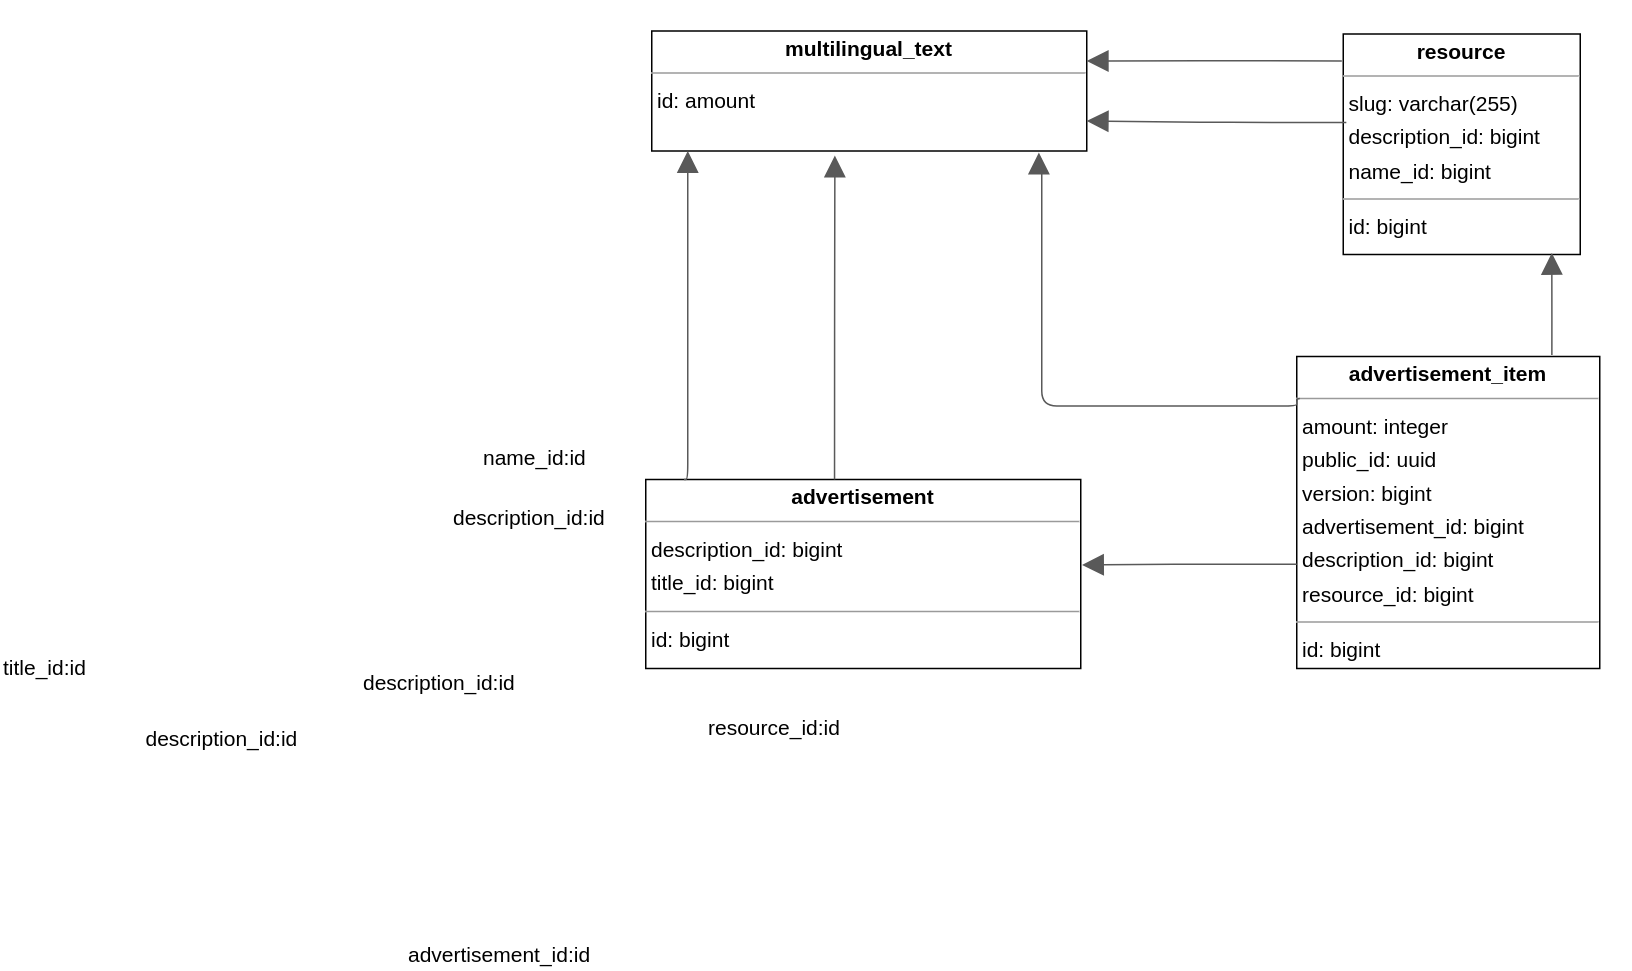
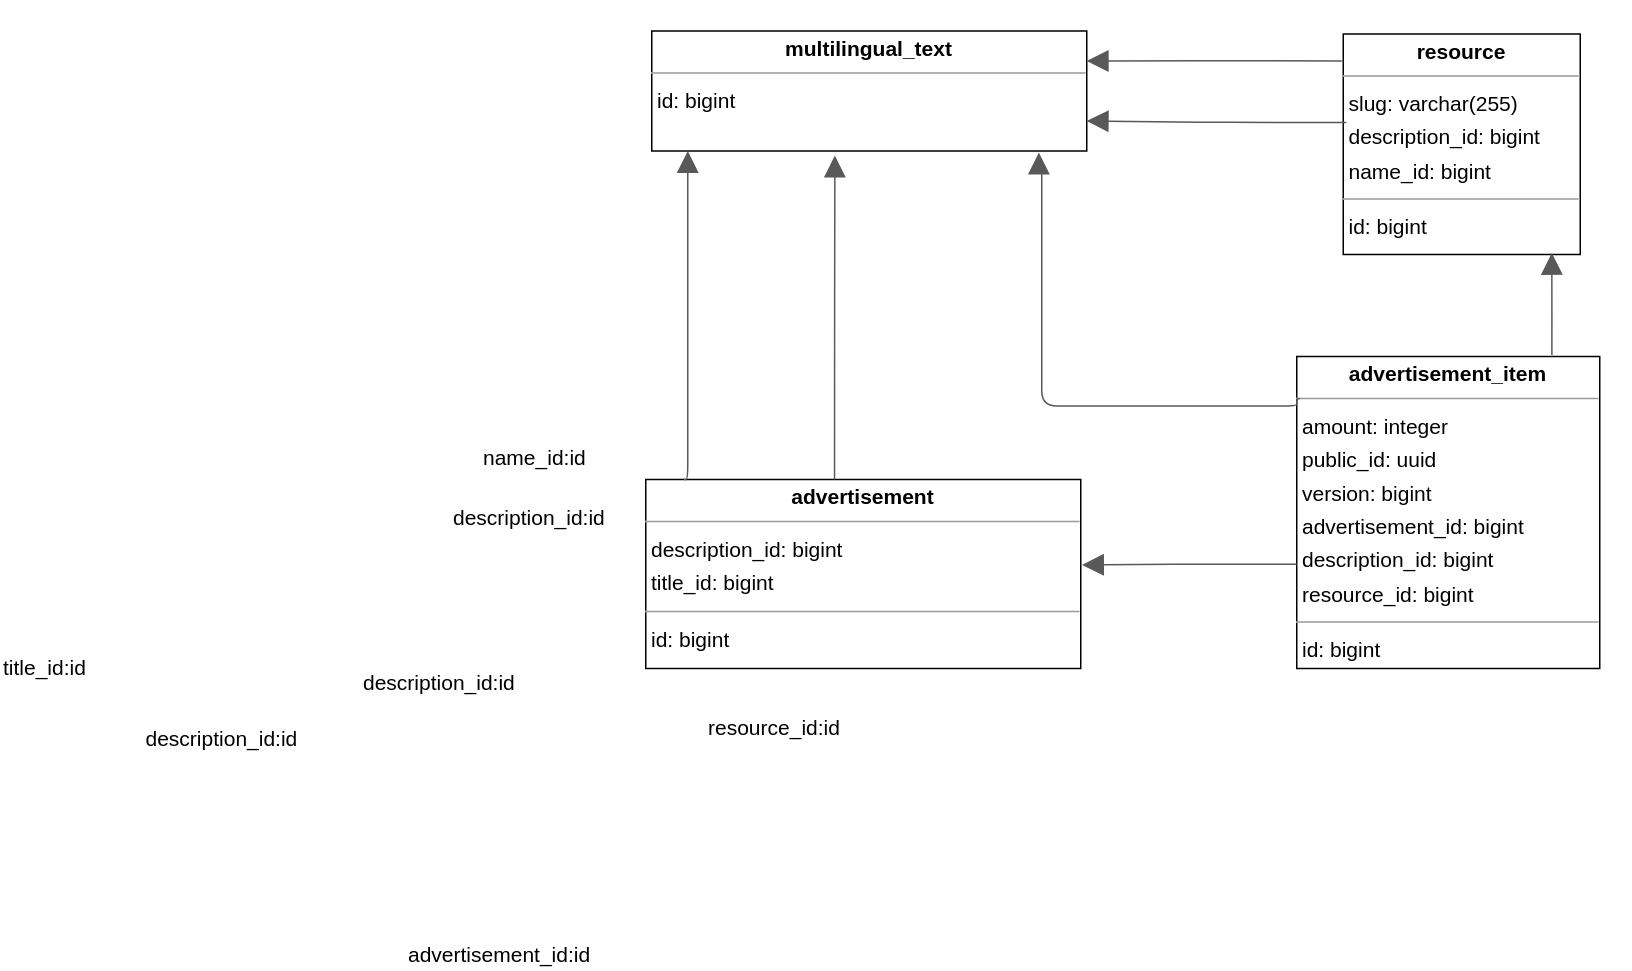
- <mxCell id="4" value="&lt;p style=&quot;margin:0px;margin-top:4px;text-align:center;&quot;&gt;&lt;b&gt;multilingual_text&lt;/b&gt;&lt;/p&gt;&lt;hr size=&quot;1&quot;&gt;&lt;p style=&quot;margin:0 0 0 4px;line-height:1.6;&quot;&gt;&lt;/p&gt;&lt;p style=&quot;margin:0 0 0 4px;line-height:1.6;&quot;&gt; id: amount&lt;/p&gt;" style="verticalAlign=top;align=left;overflow=fill;fontSize=14;fontFamily=Helvetica;html=1;rounded=0;shadow=0;comic=0;labelBackgroundColor=none;strokeWidth=1;" parent="1" vertex="1"><mxGeometry x="24" y="20" width="290" height="80" as="geometry" /></mxCell>
+ <mxCell id="4" value="&lt;p style=&quot;margin:0px;margin-top:4px;text-align:center;&quot;&gt;&lt;b&gt;multilingual_text&lt;/b&gt;&lt;/p&gt;&lt;hr size=&quot;1&quot;&gt;&lt;p style=&quot;margin:0 0 0 4px;line-height:1.6;&quot;&gt;&lt;/p&gt;&lt;p style=&quot;margin:0 0 0 4px;line-height:1.6;&quot;&gt; id: bigint&lt;/p&gt;" style="verticalAlign=top;align=left;overflow=fill;fontSize=14;fontFamily=Helvetica;html=1;rounded=0;shadow=0;comic=0;labelBackgroundColor=none;strokeWidth=1;" parent="1" vertex="1"><mxGeometry x="24" y="20" width="290" height="80" as="geometry" /></mxCell>
